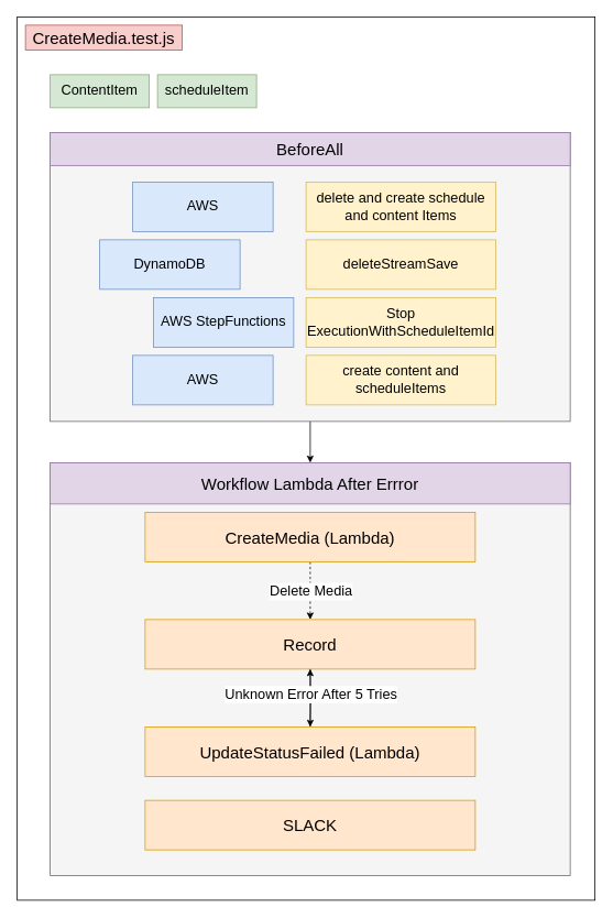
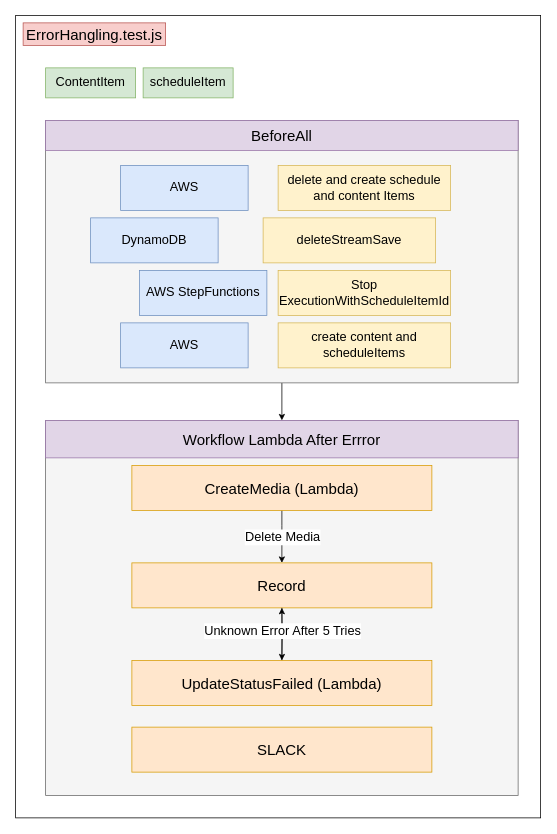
- <mxCell id="10" value="CreateMedia.test.js" style="rounded=0;whiteSpace=wrap;html=1;fontSize=20;fillColor=#f8cecc;strokeColor=#b85450;" parent="1" vertex="1"><mxGeometry x="30" y="30" width="190" height="30" as="geometry" /></mxCell>
+ <mxCell id="10" value="ErrorHangling.test.js" style="rounded=0;whiteSpace=wrap;html=1;fontSize=20;fillColor=#f8cecc;strokeColor=#b85450;" parent="1" vertex="1"><mxGeometry x="30" y="30" width="190" height="30" as="geometry" /></mxCell>
- <mxCell id="14" value="deleteStreamSave" style="rounded=0;whiteSpace=wrap;html=1;fontSize=17;fillColor=#fff2cc;strokeColor=#d6b656;" parent="1" vertex="1"><mxGeometry x="370" y="290" width="230" height="60" as="geometry" /></mxCell>
+ <mxCell id="14" value="deleteStreamSave" style="rounded=0;whiteSpace=wrap;html=1;fontSize=17;fillColor=#fff2cc;strokeColor=#d6b656;" parent="1" vertex="1"><mxGeometry x="350" y="290" width="230" height="60" as="geometry" /></mxCell>
- <mxCell id="6" style="edgeStyle=orthogonalEdgeStyle;rounded=0;orthogonalLoop=1;jettySize=auto;html=1;fontSize=17;dashed=1;" parent="1" source="7" target="21" edge="1"><mxGeometry relative="1" as="geometry"><Array as="points"><mxPoint x="375" y="700" /><mxPoint x="375" y="700" /></Array></mxGeometry></mxCell>
+ <mxCell id="6" style="edgeStyle=orthogonalEdgeStyle;rounded=0;orthogonalLoop=1;jettySize=auto;html=1;fontSize=17;" parent="1" source="7" target="21" edge="1"><mxGeometry relative="1" as="geometry"><Array as="points"><mxPoint x="375" y="700" /><mxPoint x="375" y="700" /></Array></mxGeometry></mxCell>
